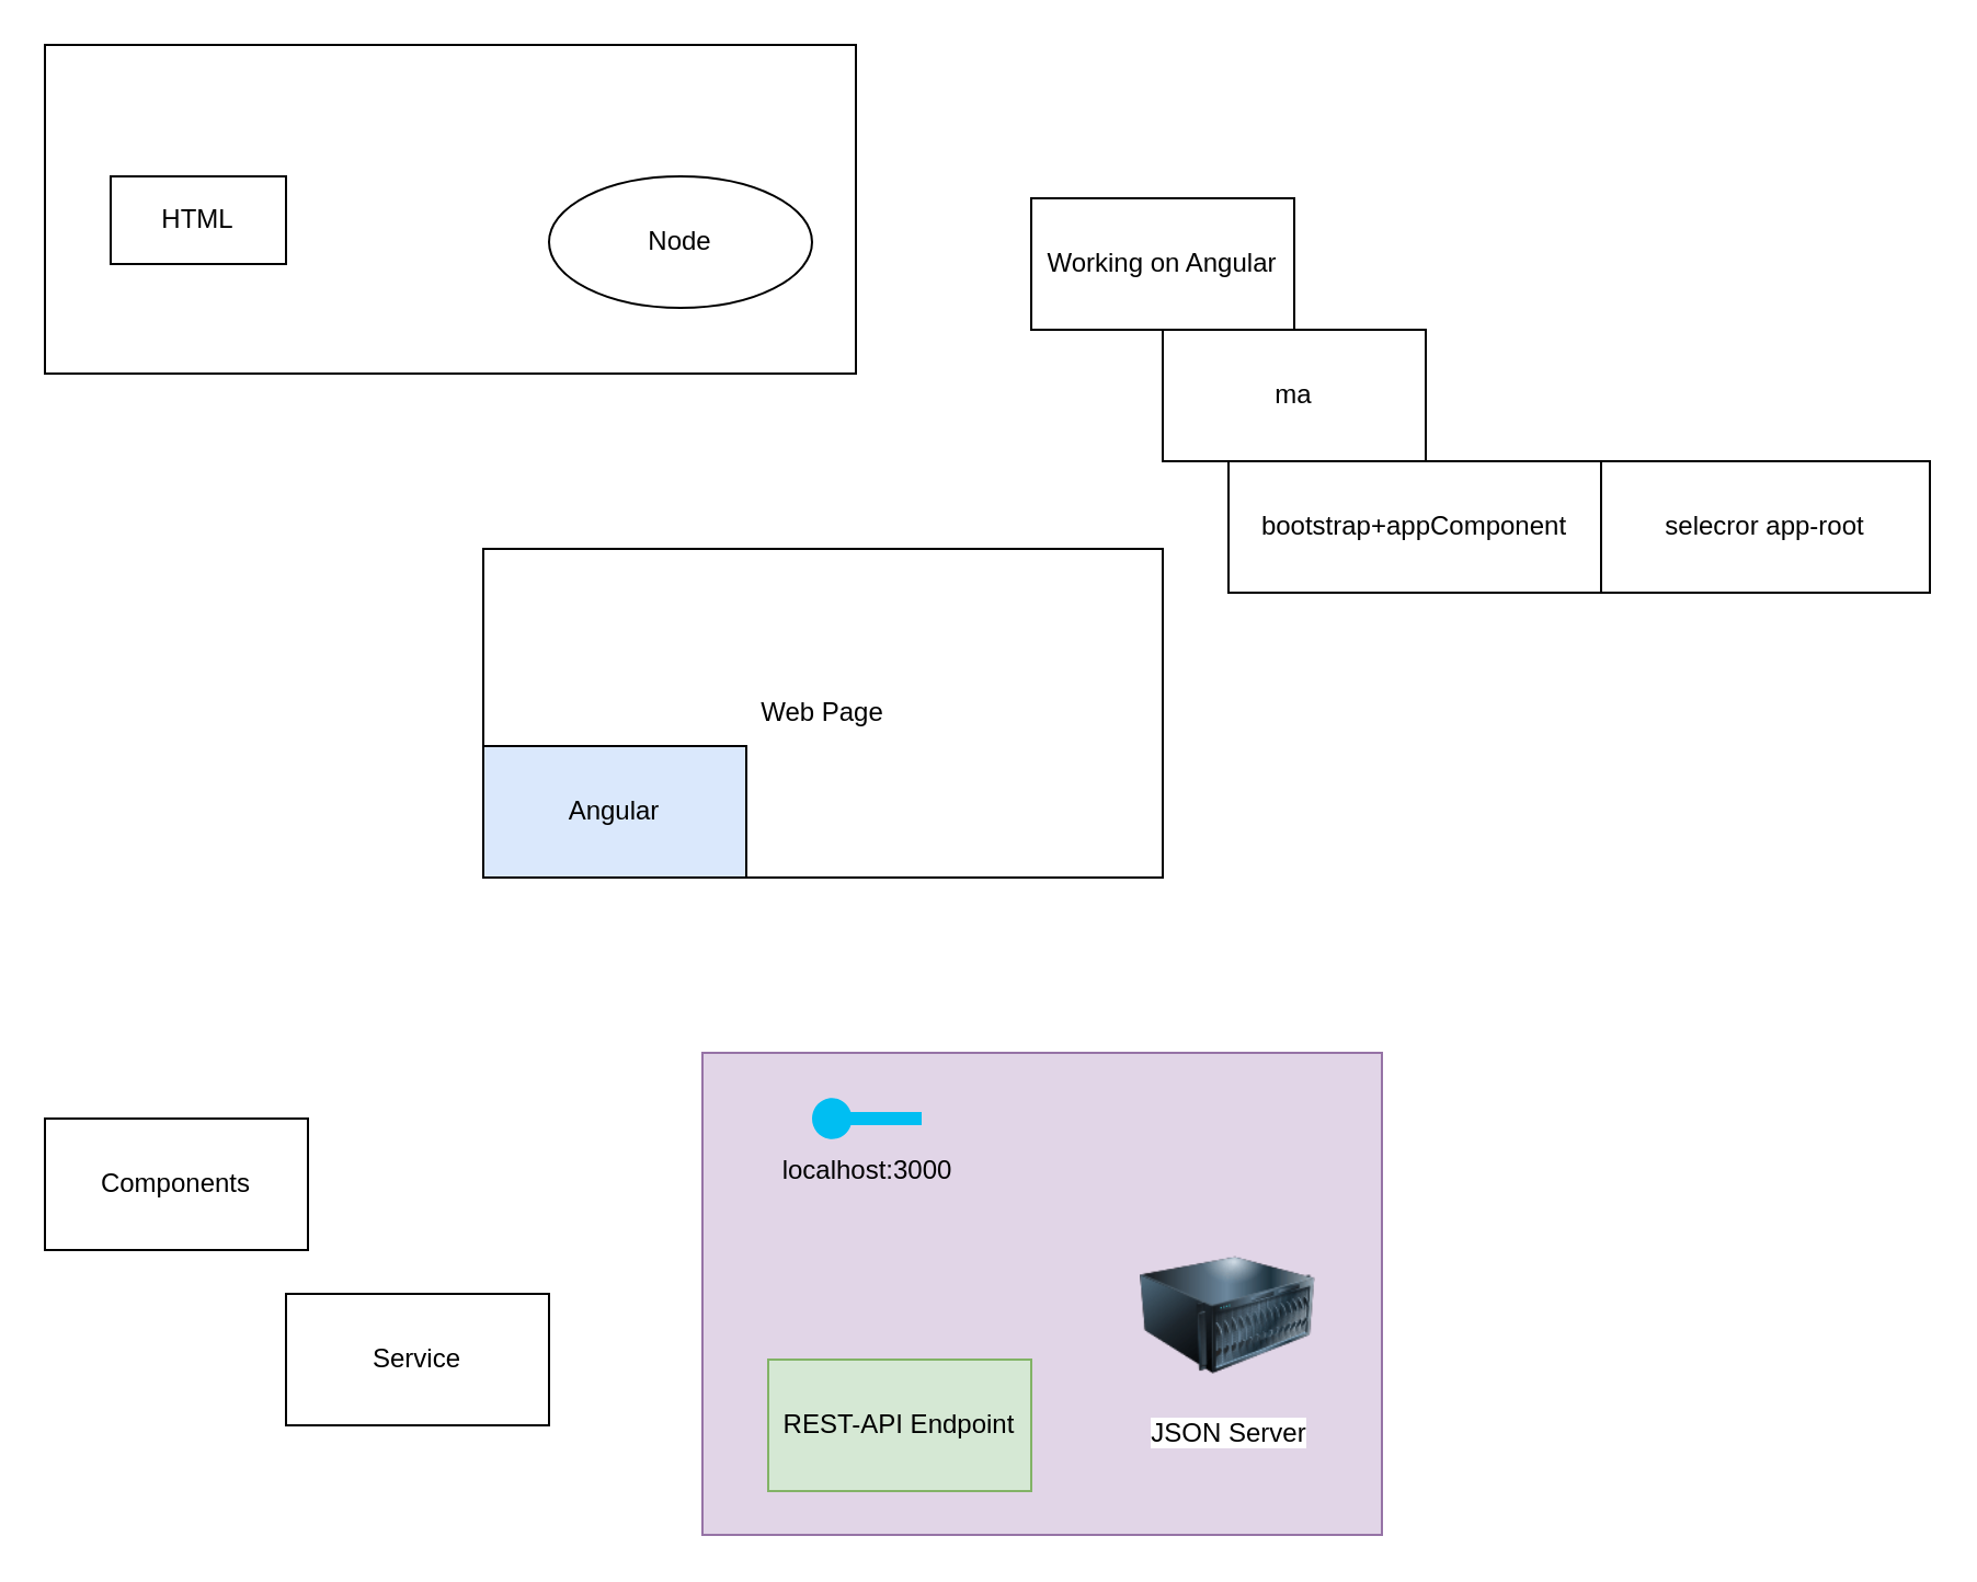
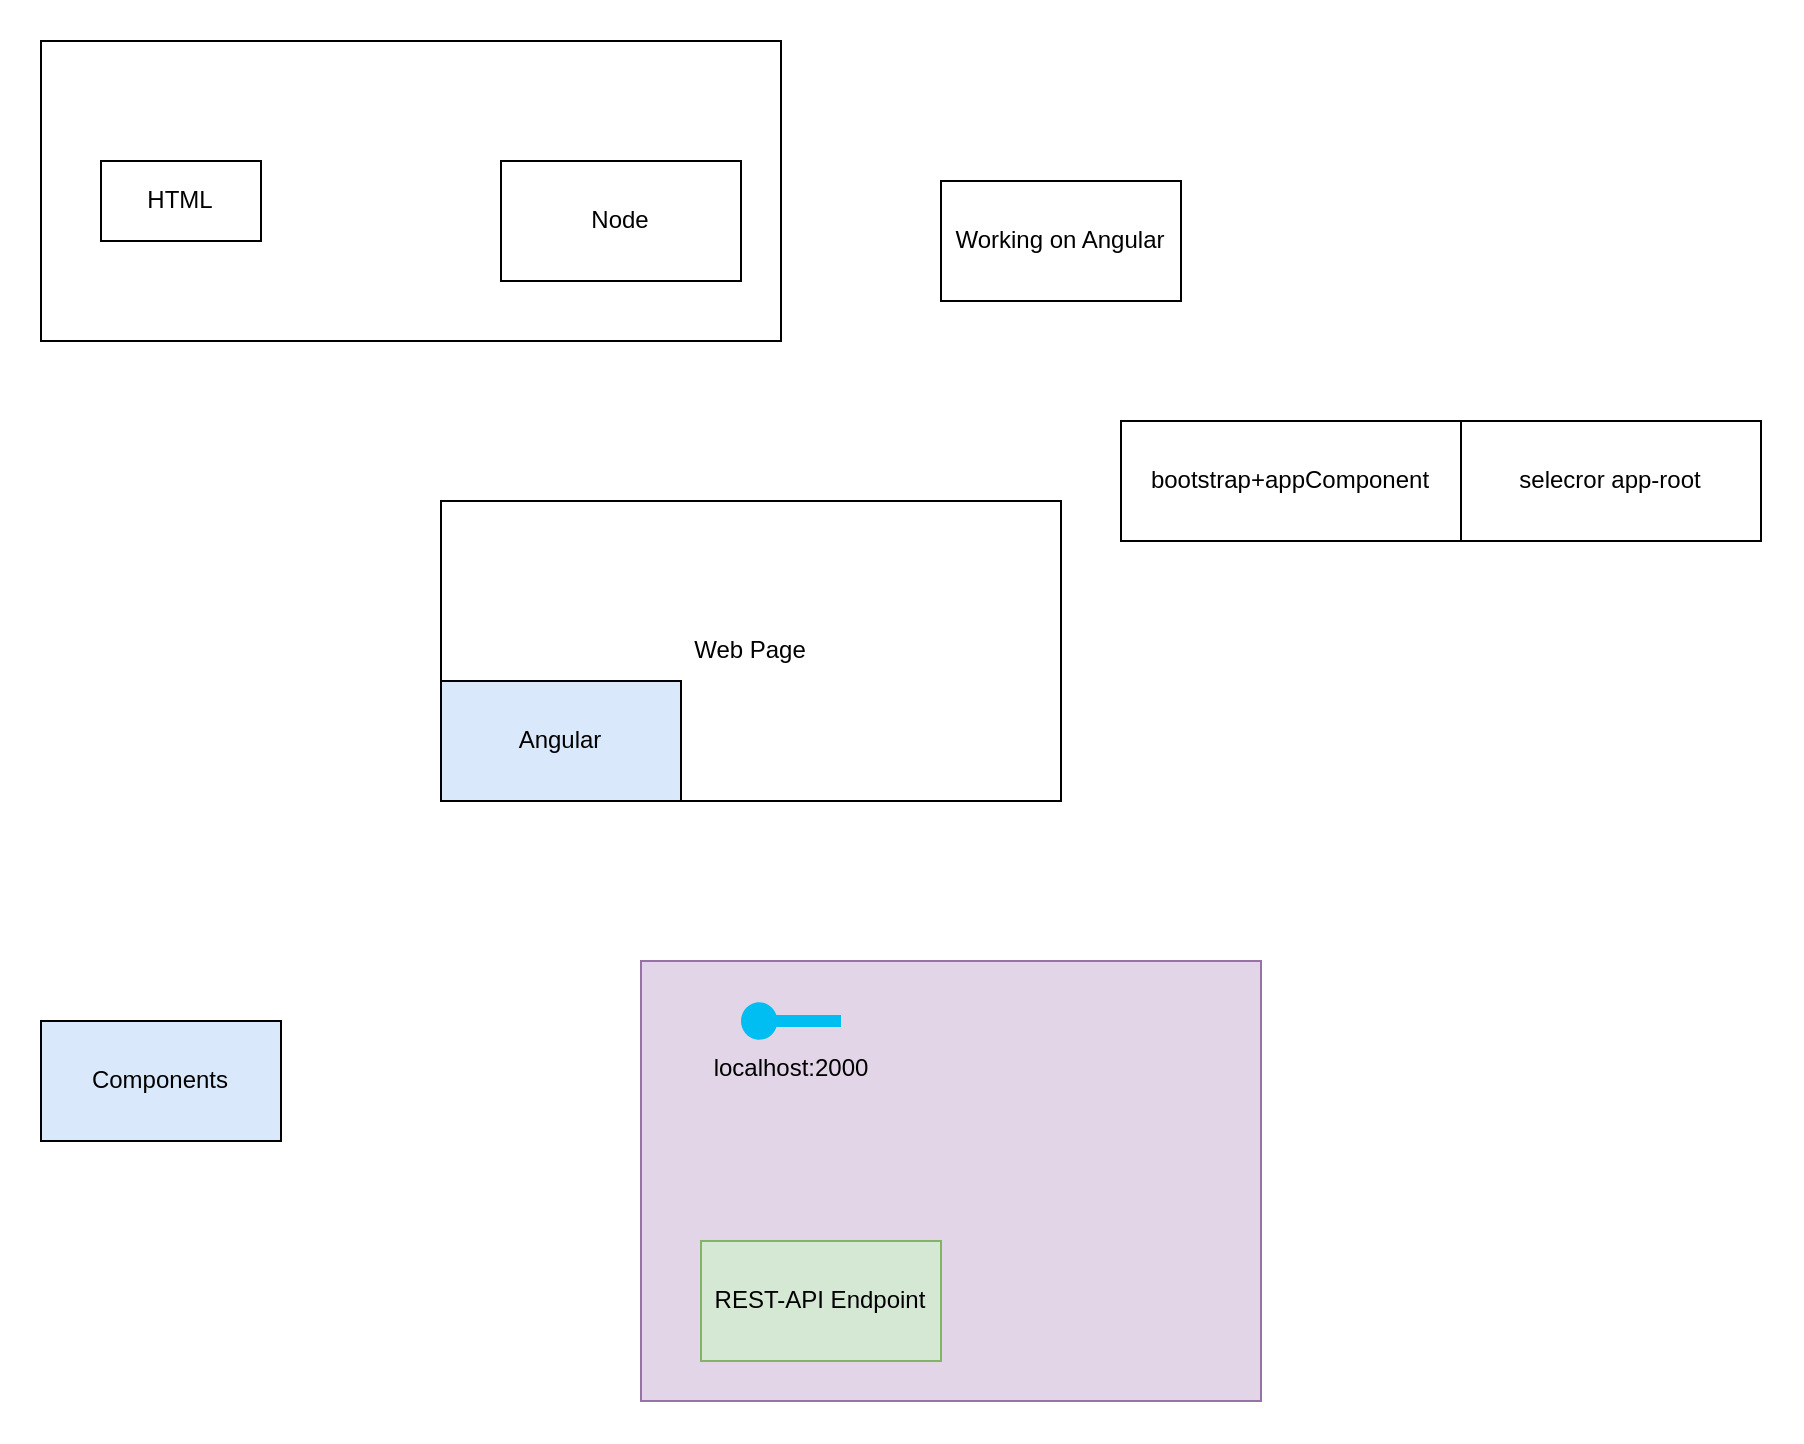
- <mxCell id="6" value="Node" style="ellipse;whiteSpace=wrap;html=1;" parent="1" vertex="1"><mxGeometry x="250" y="80" width="120" height="60" as="geometry" /></mxCell>
+ <mxCell id="6" value="Node" style="rounded=0;whiteSpace=wrap;html=1;" parent="1" vertex="1"><mxGeometry x="250" y="80" width="120" height="60" as="geometry" /></mxCell>
- <mxCell id="9" value="ma" style="rounded=0;whiteSpace=wrap;html=1;" vertex="1" parent="1"><mxGeometry x="530" y="150" width="120" height="60" as="geometry" /></mxCell>
- <mxCell id="15" value="localhost:3000" style="verticalLabelPosition=bottom;html=1;verticalAlign=top;align=center;strokeColor=none;fillColor=#00BEF2;shape=mxgraph.azure.service_endpoint;" vertex="1" parent="1"><mxGeometry x="370" y="500" width="50" height="20" as="geometry" /></mxCell>
+ <mxCell id="15" value="localhost:2000" style="verticalLabelPosition=bottom;html=1;verticalAlign=top;align=center;strokeColor=none;fillColor=#00BEF2;shape=mxgraph.azure.service_endpoint;" vertex="1" parent="1"><mxGeometry x="370" y="500" width="50" height="20" as="geometry" /></mxCell>
- <mxCell id="12" value="Components" style="rounded=0;whiteSpace=wrap;html=1;" vertex="1" parent="1"><mxGeometry x="20" y="510" width="120" height="60" as="geometry" /></mxCell>
+ <mxCell id="12" value="Components" style="rounded=0;whiteSpace=wrap;html=1;fillColor=#dae8fc;" vertex="1" parent="1"><mxGeometry x="20" y="510" width="120" height="60" as="geometry" /></mxCell>
- <mxCell id="14" value="JSON Server" style="image;html=1;image=img/lib/clip_art/computers/Server_128x128.png" vertex="1" parent="1"><mxGeometry x="520" y="560" width="80" height="80" as="geometry" /></mxCell>
- <mxCell id="16" value="Service" style="rounded=0;whiteSpace=wrap;html=1;" vertex="1" parent="1"><mxGeometry x="130" y="590" width="120" height="60" as="geometry" /></mxCell>
